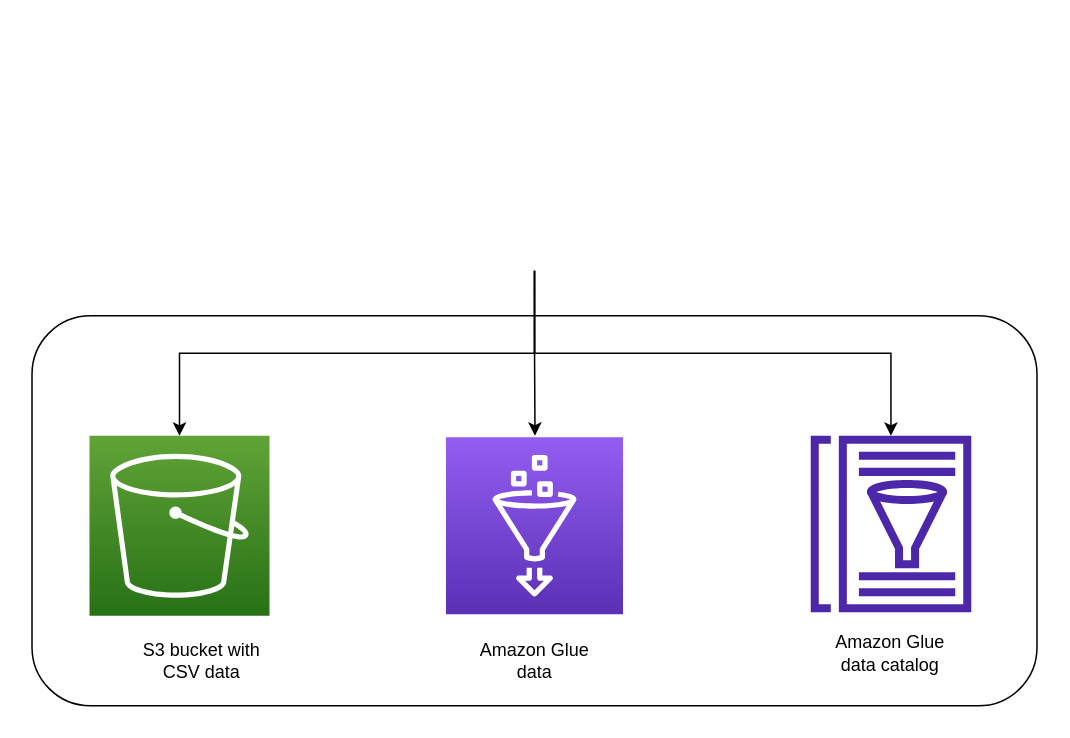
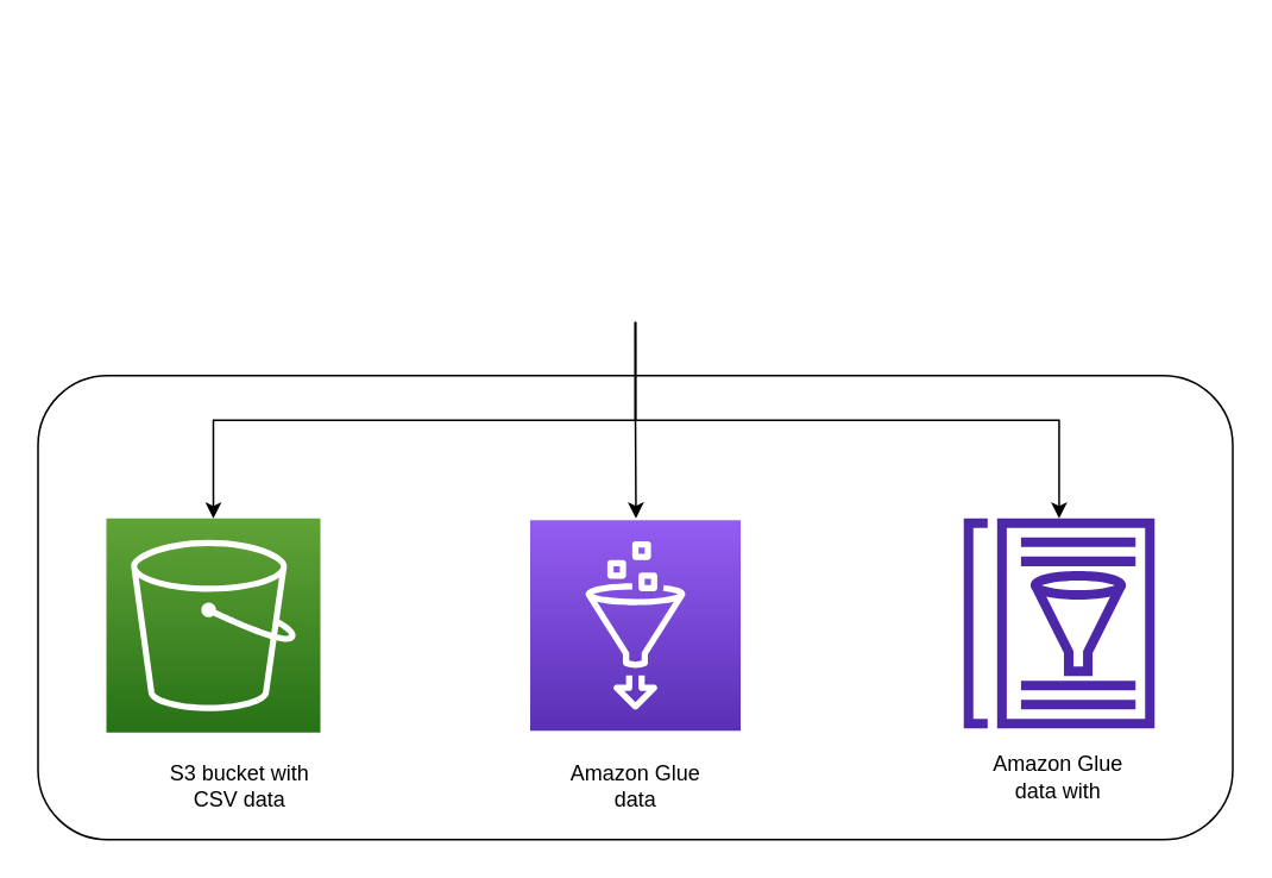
- <mxCell id="12" value="Amazon Glue data catalog" style="text;html=1;strokeColor=none;fillColor=none;align=center;verticalAlign=middle;whiteSpace=wrap;rounded=0;" vertex="1" parent="1"><mxGeometry x="548.33" y="415" width="90" height="40" as="geometry" /></mxCell>
+ <mxCell id="12" value="Amazon Glue data with" style="text;html=1;strokeColor=none;fillColor=none;align=center;verticalAlign=middle;whiteSpace=wrap;rounded=0;" vertex="1" parent="1"><mxGeometry x="548.33" y="415" width="90" height="40" as="geometry" /></mxCell>
